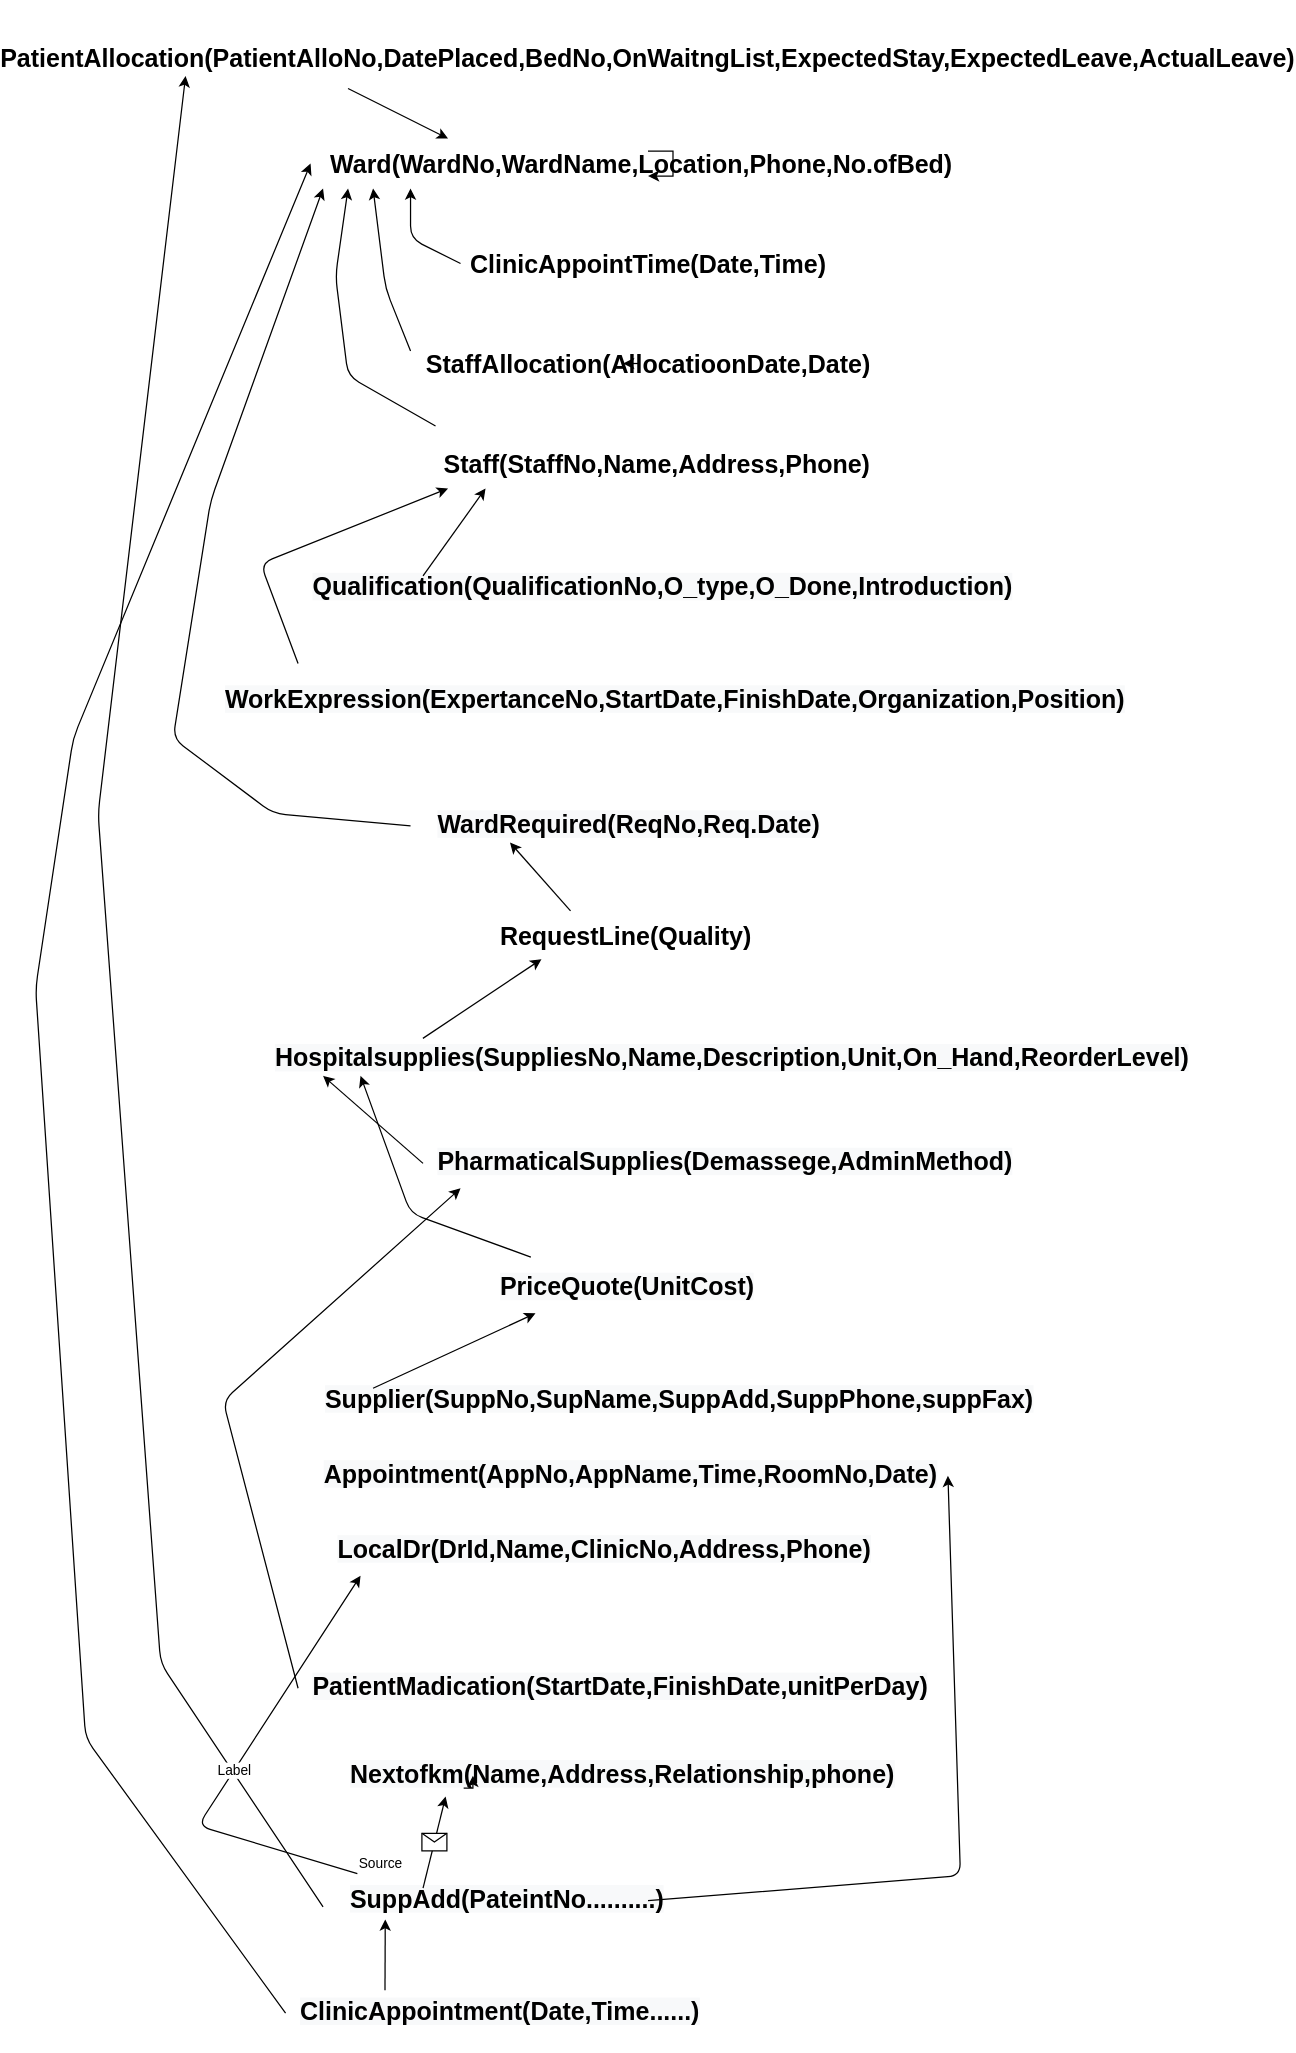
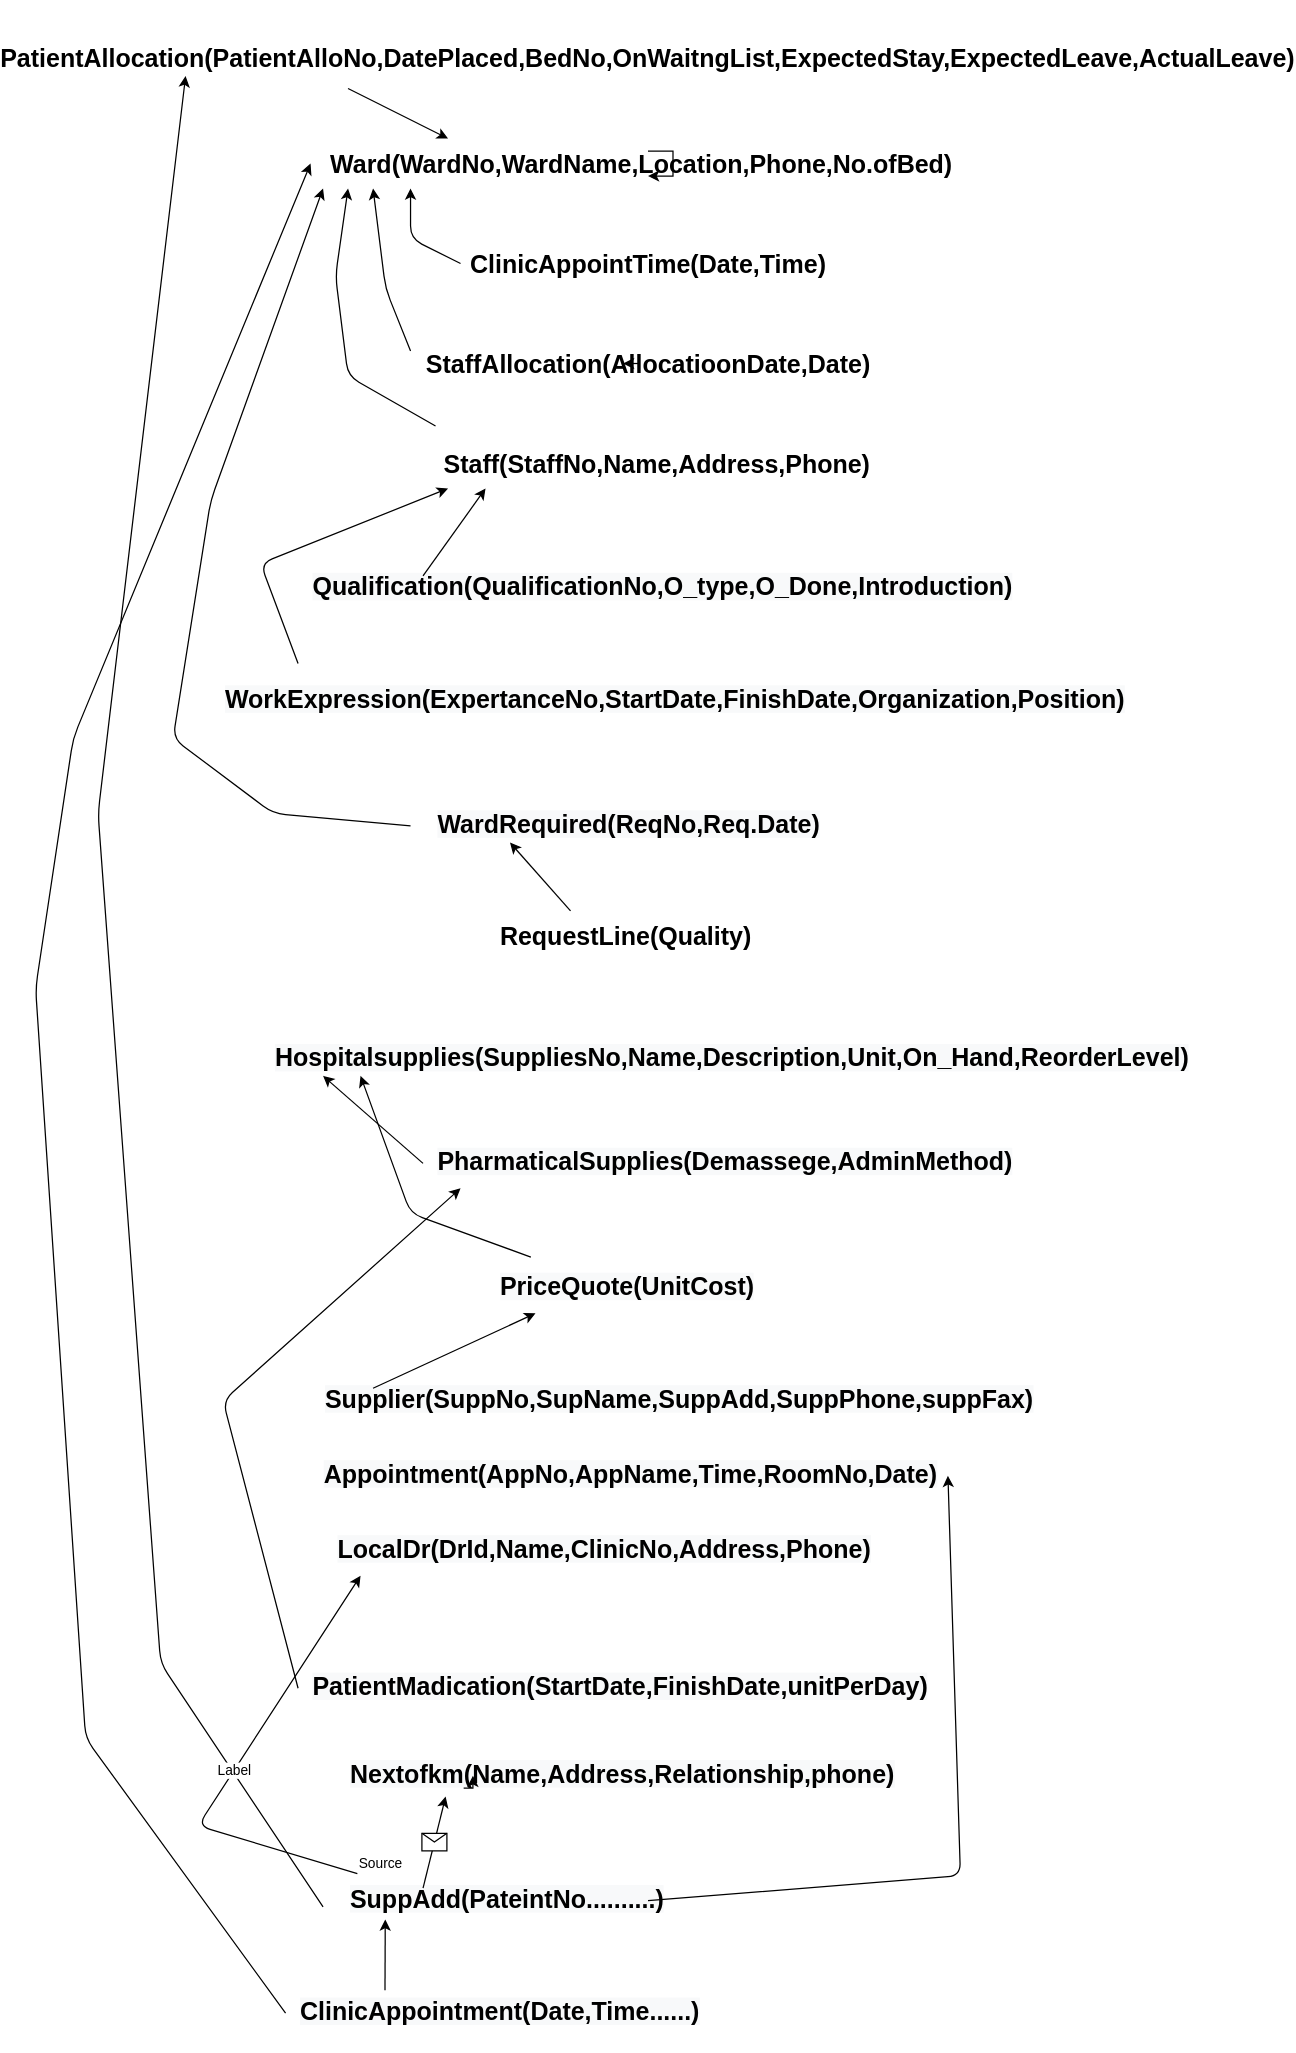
- <mxCell id="32" value="" style="endArrow=classic;html=1;exitX=0.324;exitY=0.1;exitDx=0;exitDy=0;exitPerimeter=0;entryX=0.094;entryY=1.222;entryDx=0;entryDy=0;entryPerimeter=0;" edge="1" parent="1" source="12" target="11"><mxGeometry width="50" height="50" relative="1" as="geometry"><mxPoint x="330" y="820" as="sourcePoint" /><mxPoint x="420" y="770" as="targetPoint" /></mxGeometry></mxCell>
